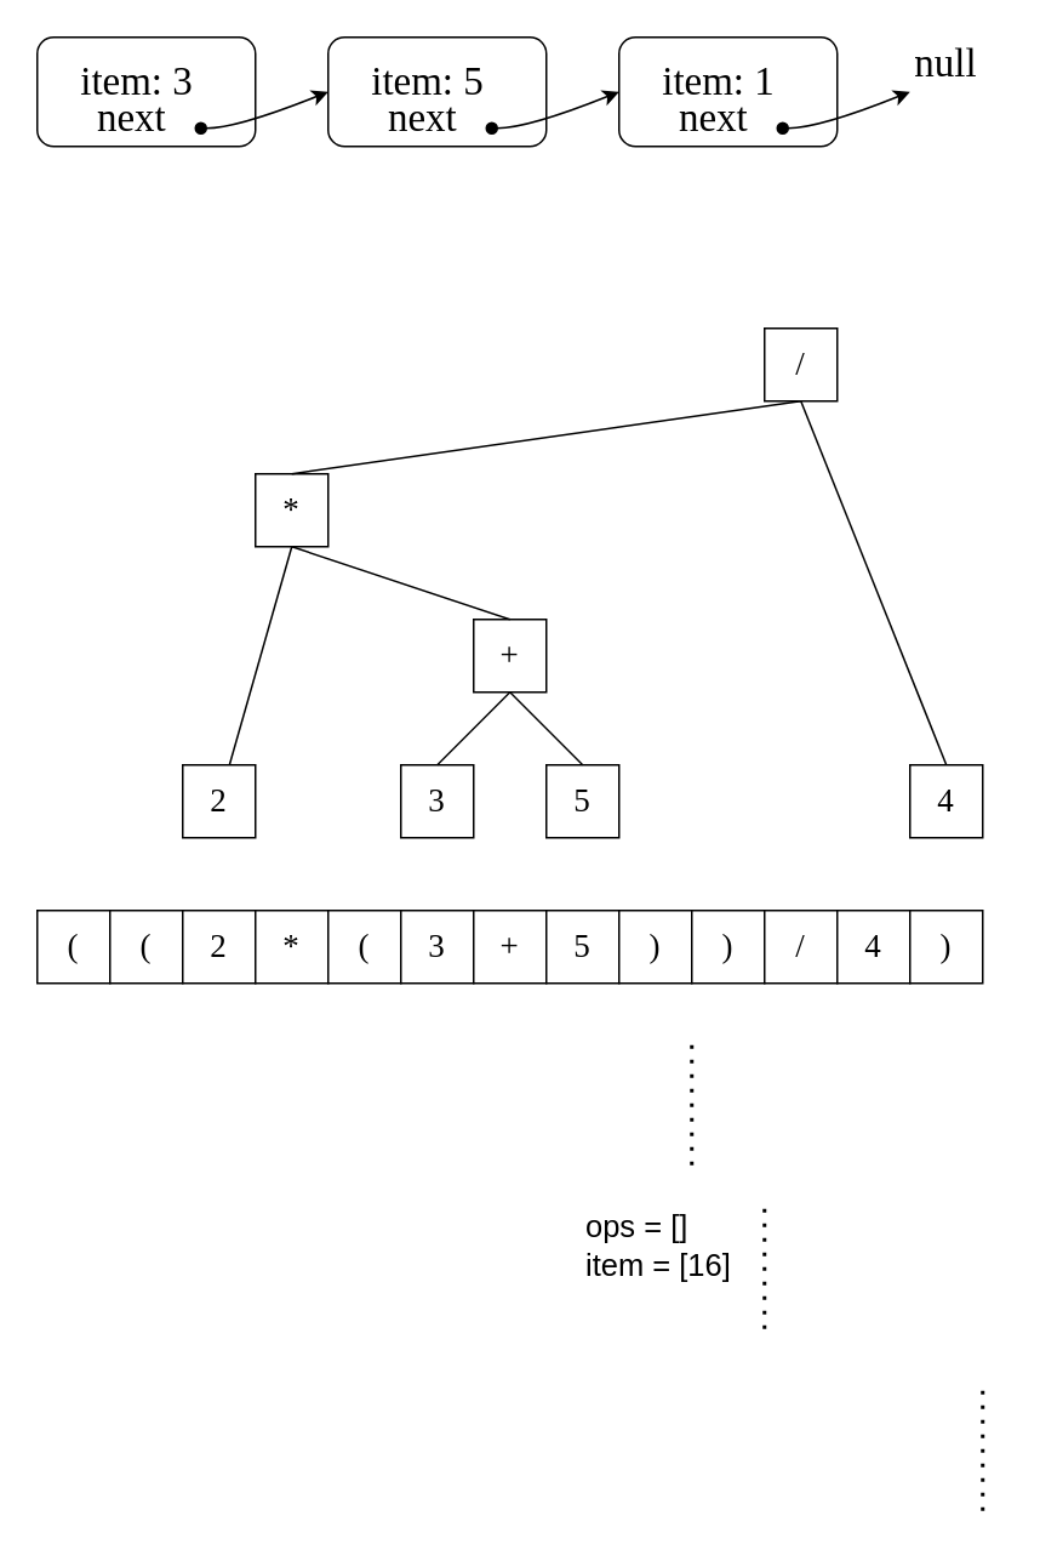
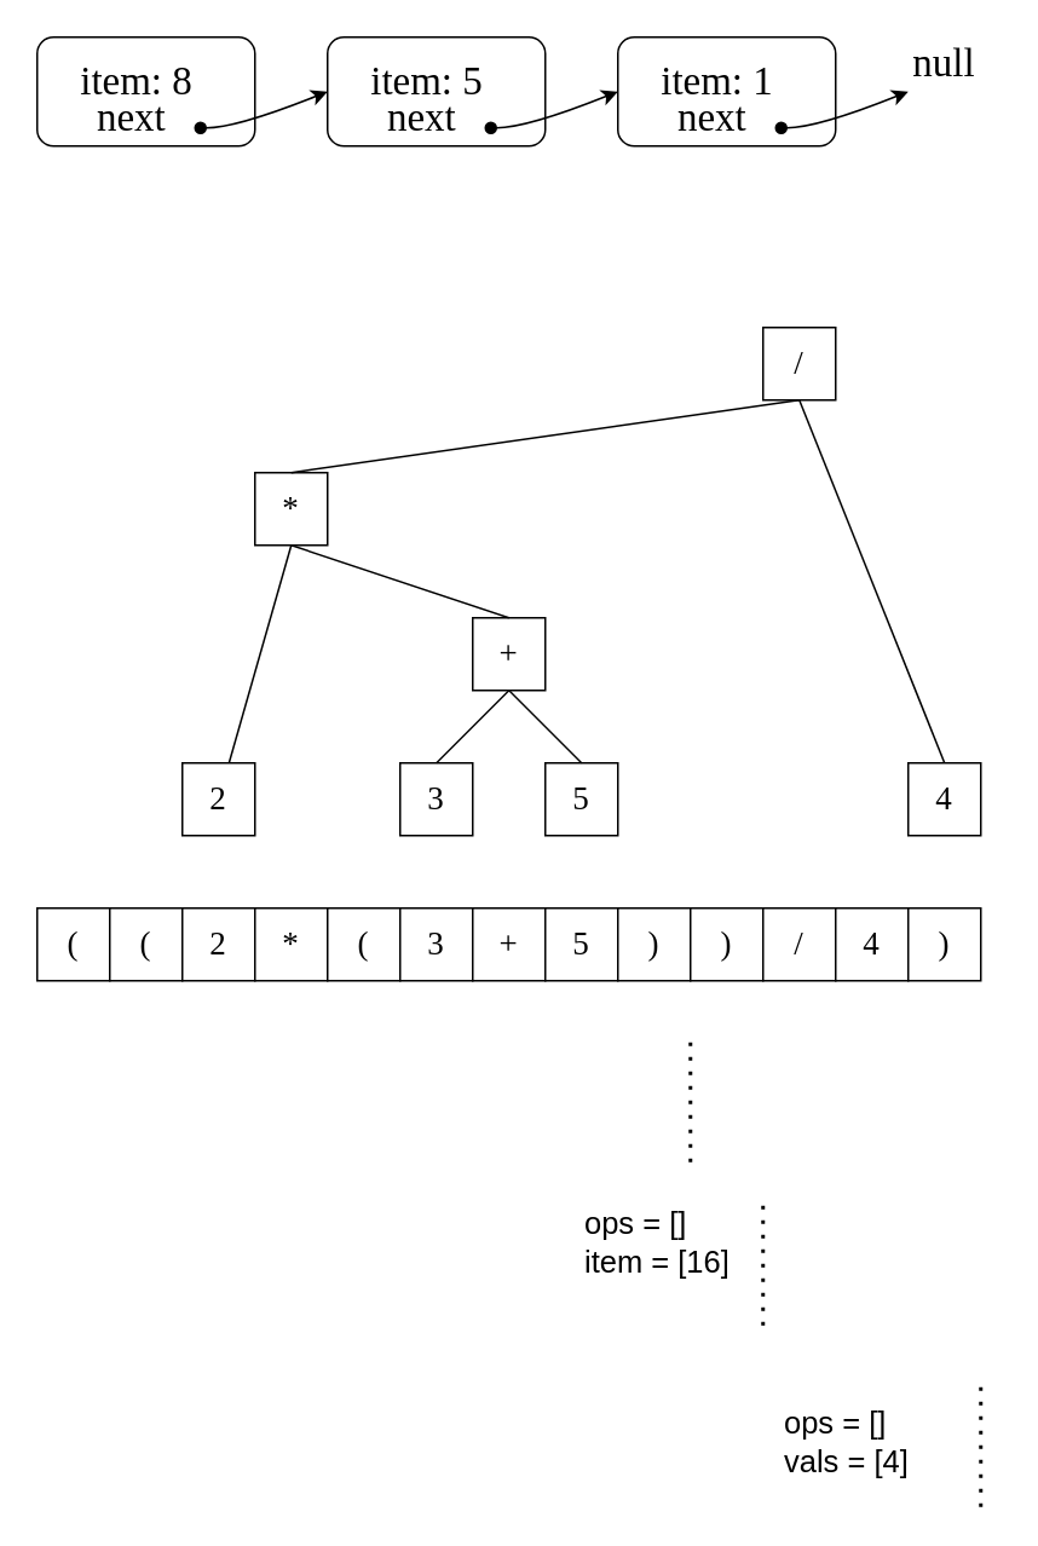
- <mxCell id="4" value="item: 3" style="text;html=1;strokeColor=none;fillColor=none;align=center;verticalAlign=middle;whiteSpace=wrap;rounded=0;fontSize=22;fontFamily=Times New Roman;" vertex="1" parent="1"><mxGeometry x="40" y="30" width="70" height="30" as="geometry" /></mxCell>
+ <mxCell id="4" value="item: 8" style="text;html=1;strokeColor=none;fillColor=none;align=center;verticalAlign=middle;whiteSpace=wrap;rounded=0;fontSize=22;fontFamily=Times New Roman;" vertex="1" parent="1"><mxGeometry x="40" y="30" width="70" height="30" as="geometry" /></mxCell>
+ <mxCell id="45" value="ops = []&lt;br style=&quot;font-size: 17px;&quot;&gt;vals = [4]" style="text;html=1;strokeColor=none;fillColor=none;align=left;verticalAlign=middle;whiteSpace=wrap;rounded=0;fontSize=17;" vertex="1" parent="1"><mxGeometry x="430" y="780" width="100" height="30" as="geometry" /></mxCell>
